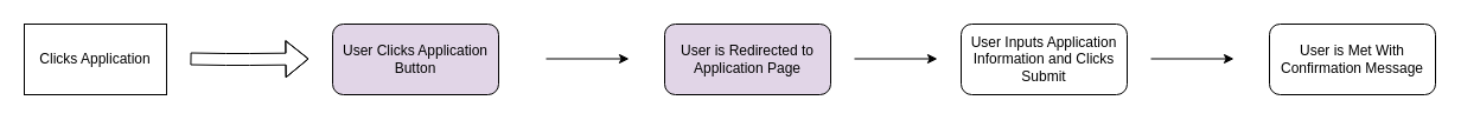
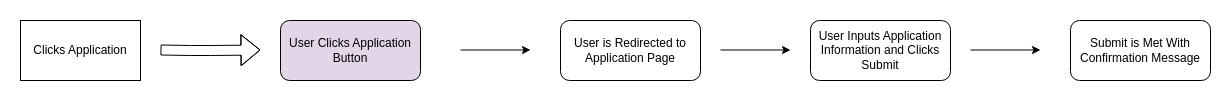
- <mxCell id="6" value="User is Redirected to Application Page" style="rounded=1;whiteSpace=wrap;html=1;fillColor=#e1d5e7;" vertex="1" parent="1"><mxGeometry x="560" y="20" width="140" height="60" as="geometry" /></mxCell>
+ <mxCell id="6" value="User is Redirected to Application Page" style="rounded=1;whiteSpace=wrap;html=1;" vertex="1" parent="1"><mxGeometry x="560" y="20" width="140" height="60" as="geometry" /></mxCell>
- <mxCell id="10" value="User is Met With Confirmation Message" style="rounded=1;whiteSpace=wrap;html=1;" vertex="1" parent="1"><mxGeometry x="1070" y="20" width="140" height="60" as="geometry" /></mxCell>
+ <mxCell id="10" value="Submit is Met With Confirmation Message" style="rounded=1;whiteSpace=wrap;html=1;" vertex="1" parent="1"><mxGeometry x="1070" y="20" width="140" height="60" as="geometry" /></mxCell>
